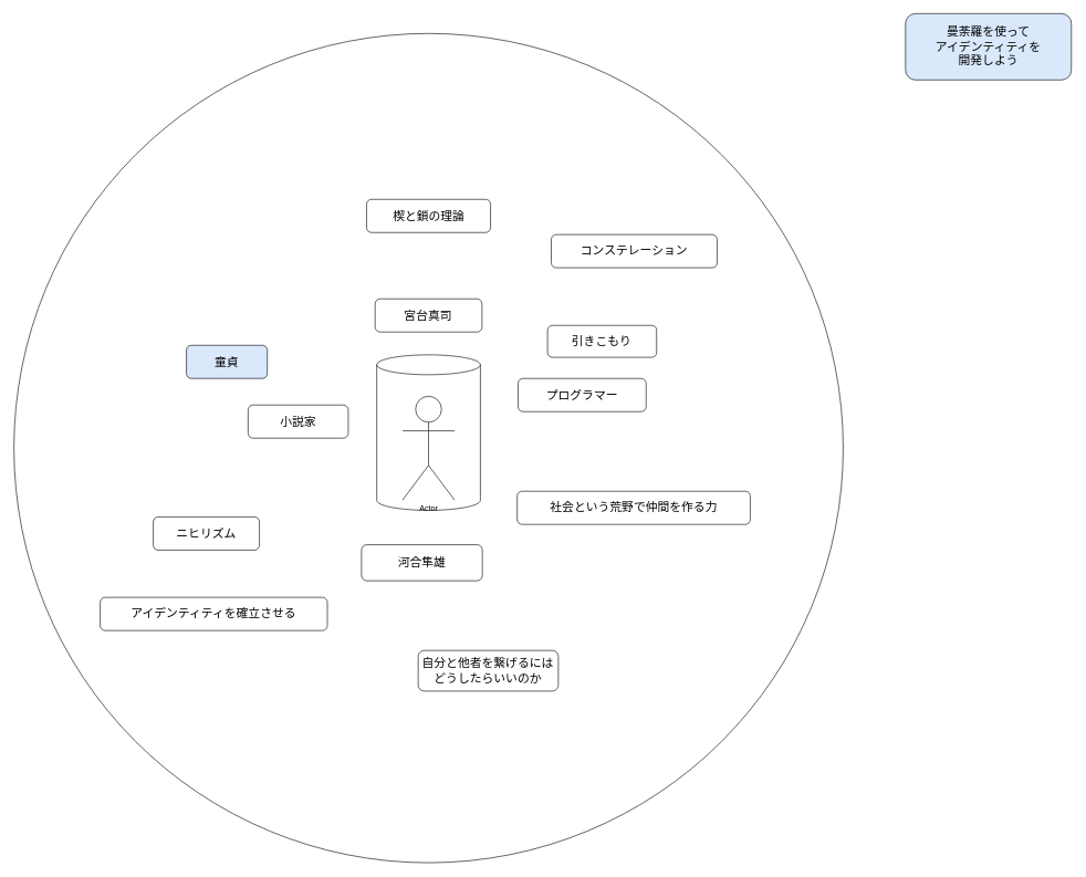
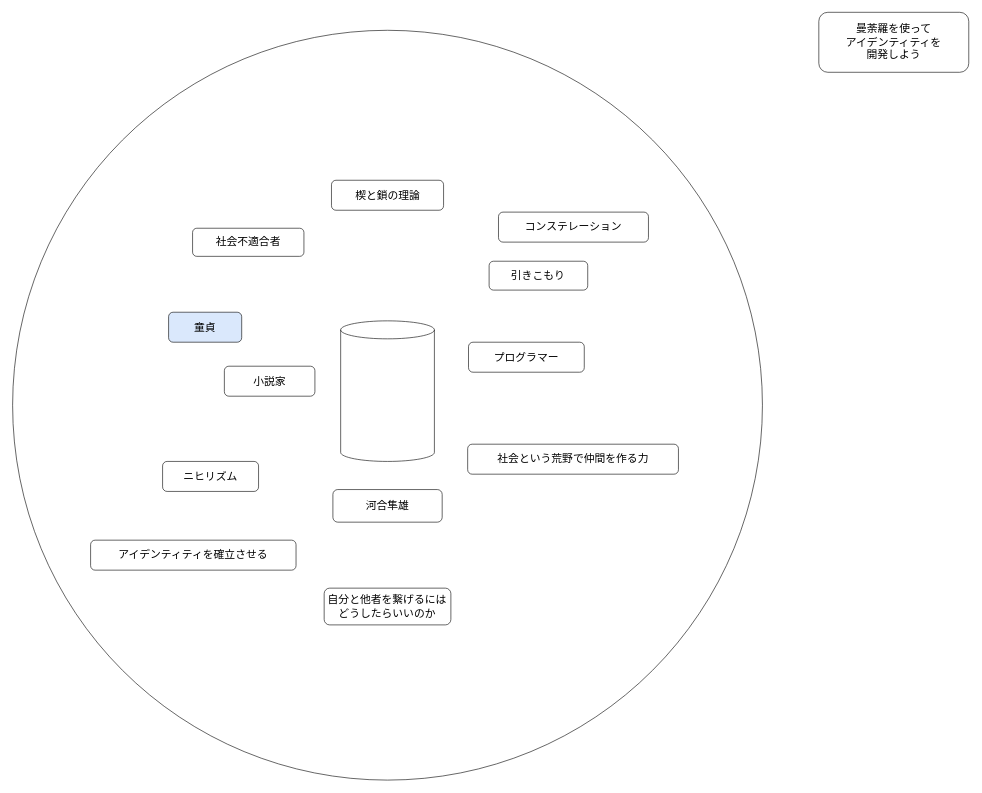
- <mxCell id="2" value="&lt;div style=&quot;&quot;&gt;&lt;span style=&quot;background-color: initial;&quot;&gt;曼荼羅を使って&lt;/span&gt;&lt;/div&gt;&lt;div style=&quot;&quot;&gt;&lt;span style=&quot;background-color: initial;&quot;&gt;アイデンティティを&lt;/span&gt;&lt;/div&gt;&lt;div style=&quot;&quot;&gt;&lt;span style=&quot;background-color: initial;&quot;&gt;開発しよう&lt;/span&gt;&lt;/div&gt;" style="rounded=1;whiteSpace=wrap;html=1;fontSize=18;align=center;fillColor=#dae8fc;" vertex="1" parent="1"><mxGeometry x="1364" y="20" width="250" height="100" as="geometry" /></mxCell>
+ <mxCell id="2" value="&lt;div style=&quot;&quot;&gt;&lt;span style=&quot;background-color: initial;&quot;&gt;曼荼羅を使って&lt;/span&gt;&lt;/div&gt;&lt;div style=&quot;&quot;&gt;&lt;span style=&quot;background-color: initial;&quot;&gt;アイデンティティを&lt;/span&gt;&lt;/div&gt;&lt;div style=&quot;&quot;&gt;&lt;span style=&quot;background-color: initial;&quot;&gt;開発しよう&lt;/span&gt;&lt;/div&gt;" style="rounded=1;whiteSpace=wrap;html=1;fontSize=18;align=center;" vertex="1" parent="1"><mxGeometry x="1364" y="20" width="250" height="100" as="geometry" /></mxCell>
+ <mxCell id="10" value="社会不適合者" style="rounded=1;whiteSpace=wrap;html=1;fontSize=18;" vertex="1" parent="3"><mxGeometry x="300" y="330" width="185.63" height="46.87" as="geometry" /></mxCell>
- <mxCell id="8" value="宮台真司" style="rounded=1;whiteSpace=wrap;html=1;fontSize=18;" vertex="1" parent="3"><mxGeometry x="544.46" y="400" width="161.09" height="50" as="geometry" /></mxCell>
- <mxCell id="11" value="引きこもり" style="rounded=1;whiteSpace=wrap;html=1;fontSize=18;" vertex="1" parent="3"><mxGeometry x="804.37" y="440" width="164.38" height="48.13" as="geometry" /></mxCell>
+ <mxCell id="11" value="引きこもり" style="rounded=1;whiteSpace=wrap;html=1;fontSize=18;" vertex="1" parent="3"><mxGeometry x="794.37" y="385" width="164.38" height="48.13" as="geometry" /></mxCell>
- <mxCell id="6" value="Actor" style="shape=umlActor;verticalLabelPosition=bottom;verticalAlign=top;html=1;outlineConnect=0;" vertex="1" parent="3"><mxGeometry x="585.938" y="546.875" width="78.125" height="156.25" as="geometry" /></mxCell>
- <mxCell id="13" value="ニヒリズム" style="rounded=1;whiteSpace=wrap;html=1;fontSize=18;" vertex="1" parent="3"><mxGeometry x="210.01" y="728.75" width="159.99" height="50" as="geometry" /></mxCell>
+ <mxCell id="13" value="ニヒリズム" style="rounded=1;whiteSpace=wrap;html=1;fontSize=18;" vertex="1" parent="3"><mxGeometry x="250.01" y="718.75" width="159.99" height="50" as="geometry" /></mxCell>
- <mxCell id="14" value="河合隼雄" style="rounded=1;whiteSpace=wrap;html=1;fontSize=18;" vertex="1" parent="3"><mxGeometry x="523.92" y="770.62" width="182.18" height="54.37" as="geometry" /></mxCell>
+ <mxCell id="14" value="河合隼雄" style="rounded=1;whiteSpace=wrap;html=1;fontSize=18;" vertex="1" parent="3"><mxGeometry x="533.92" y="765.62" width="182.18" height="54.37" as="geometry" /></mxCell>
- <mxCell id="16" value="自分と他者を繋げるにはどうしたらいいのか" style="rounded=1;whiteSpace=wrap;html=1;fontSize=18;" vertex="1" parent="3"><mxGeometry x="609.38" y="930" width="211.25" height="61.25" as="geometry" /></mxCell>
+ <mxCell id="16" value="自分と他者を繋げるにはどうしたらいいのか" style="rounded=1;whiteSpace=wrap;html=1;fontSize=18;" vertex="1" parent="3"><mxGeometry x="519.38" y="930" width="211.25" height="61.25" as="geometry" /></mxCell>
